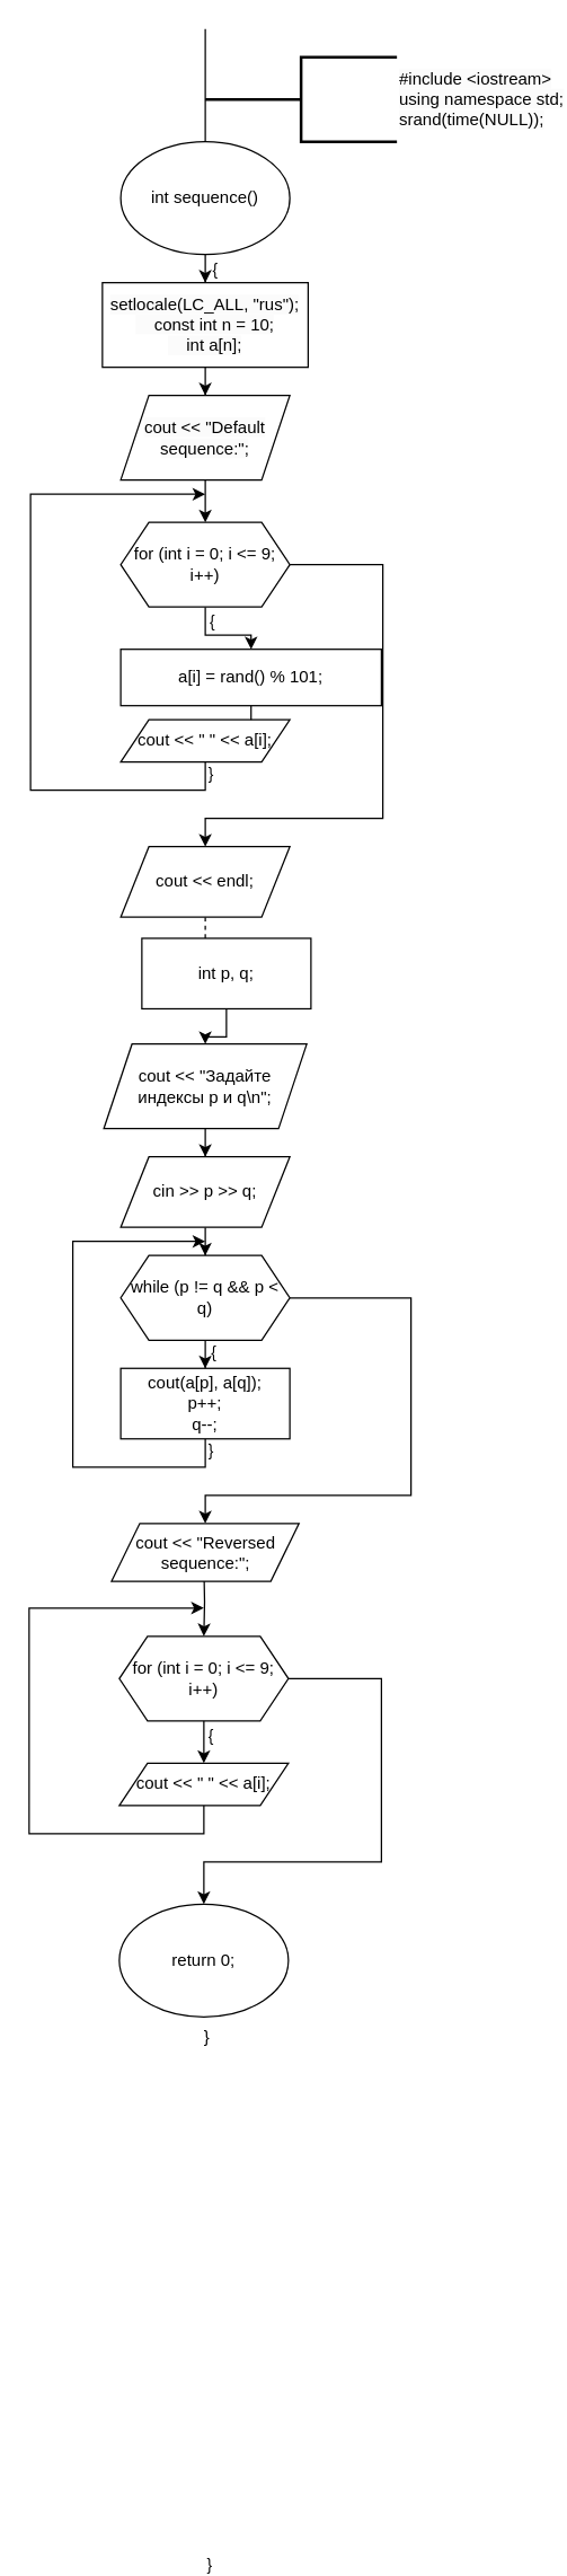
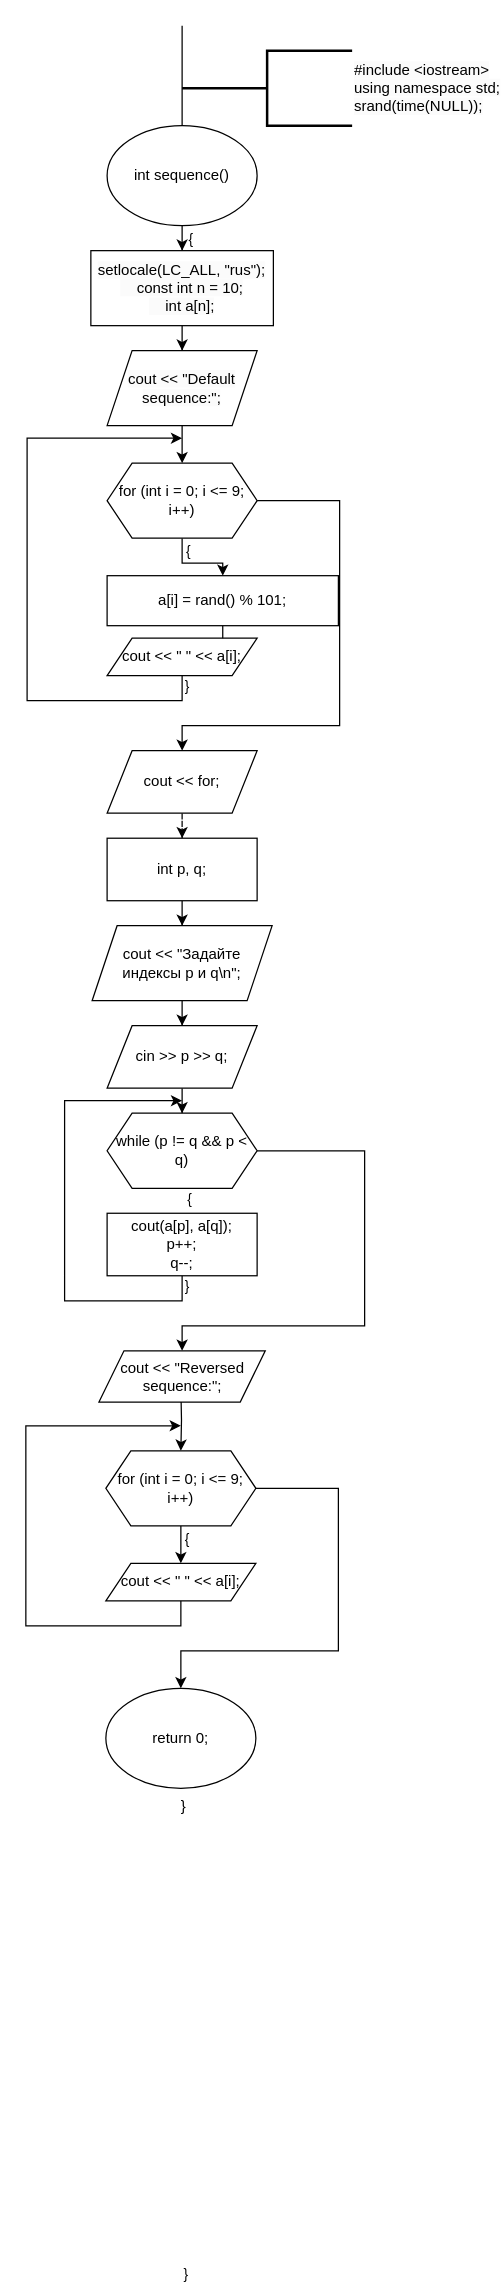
- <mxCell id="21" value="cout &lt;&lt; endl;" style="shape=parallelogram;perimeter=parallelogramPerimeter;whiteSpace=wrap;html=1;fixedSize=1;" vertex="1" parent="1"><mxGeometry x="85" y="600" width="120" height="50" as="geometry" /></mxCell>
+ <mxCell id="21" value="cout &lt;&lt; for;" style="shape=parallelogram;perimeter=parallelogramPerimeter;whiteSpace=wrap;html=1;fixedSize=1;" vertex="1" parent="1"><mxGeometry x="85" y="600" width="120" height="50" as="geometry" /></mxCell>
- <mxCell id="23" value="int p, q;" style="whiteSpace=wrap;html=1;" vertex="1" parent="1"><mxGeometry x="100" y="665" width="120" height="50" as="geometry" /></mxCell>
+ <mxCell id="23" value="int p, q;" style="whiteSpace=wrap;html=1;" vertex="1" parent="1"><mxGeometry x="85" y="670" width="120" height="50" as="geometry" /></mxCell>
- <mxCell id="28" value="" style="edgeStyle=orthogonalEdgeStyle;rounded=0;orthogonalLoop=1;jettySize=auto;html=1;" edge="1" parent="1" source="30" target="32"><mxGeometry relative="1" as="geometry" /></mxCell>
